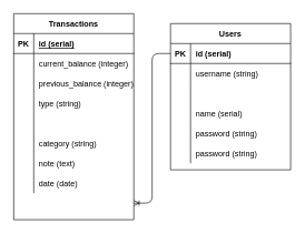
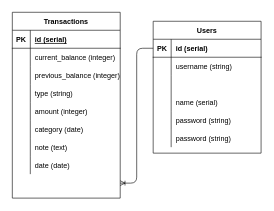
+ <mxCell id="35" value="amount (integer)" style="shape=partialRectangle;connectable=0;fillColor=none;top=0;left=0;bottom=0;right=0;align=left;spacingLeft=6;overflow=hidden;" parent="33" vertex="1"><mxGeometry x="30" width="150" height="30" as="geometry"><mxRectangle width="150" height="30" as="alternateBounds" /></mxGeometry></mxCell>
- <mxCell id="38" value="category (string)" style="shape=partialRectangle;connectable=0;fillColor=none;top=0;left=0;bottom=0;right=0;align=left;spacingLeft=6;overflow=hidden;" parent="36" vertex="1"><mxGeometry x="30" width="150" height="30" as="geometry"><mxRectangle width="150" height="30" as="alternateBounds" /></mxGeometry></mxCell>
+ <mxCell id="38" value="category (date)" style="shape=partialRectangle;connectable=0;fillColor=none;top=0;left=0;bottom=0;right=0;align=left;spacingLeft=6;overflow=hidden;" parent="36" vertex="1"><mxGeometry x="30" width="150" height="30" as="geometry"><mxRectangle width="150" height="30" as="alternateBounds" /></mxGeometry></mxCell>
